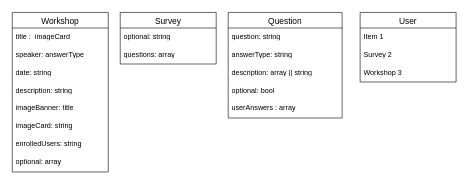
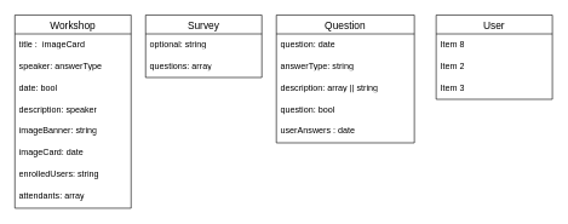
- <mxCell id="15" value="question: string" style="text;strokeColor=none;fillColor=none;spacingLeft=4;spacingRight=4;overflow=hidden;rotatable=0;points=[[0,0.5],[1,0.5]];portConstraint=eastwest;fontSize=12;whiteSpace=wrap;html=1;" vertex="1" parent="14"><mxGeometry y="26" width="190" height="30" as="geometry" /></mxCell>
+ <mxCell id="15" value="question: date" style="text;strokeColor=none;fillColor=none;spacingLeft=4;spacingRight=4;overflow=hidden;rotatable=0;points=[[0,0.5],[1,0.5]];portConstraint=eastwest;fontSize=12;whiteSpace=wrap;html=1;" vertex="1" parent="14"><mxGeometry y="26" width="190" height="30" as="geometry" /></mxCell>
- <mxCell id="21" value="Item 1" style="text;strokeColor=none;fillColor=none;spacingLeft=4;spacingRight=4;overflow=hidden;rotatable=0;points=[[0,0.5],[1,0.5]];portConstraint=eastwest;fontSize=12;whiteSpace=wrap;html=1;" vertex="1" parent="20"><mxGeometry y="26" width="160" height="30" as="geometry" /></mxCell>
+ <mxCell id="21" value="Item 8" style="text;strokeColor=none;fillColor=none;spacingLeft=4;spacingRight=4;overflow=hidden;rotatable=0;points=[[0,0.5],[1,0.5]];portConstraint=eastwest;fontSize=12;whiteSpace=wrap;html=1;" vertex="1" parent="20"><mxGeometry y="26" width="160" height="30" as="geometry" /></mxCell>
- <mxCell id="22" value="Survey 2" style="text;strokeColor=none;fillColor=none;spacingLeft=4;spacingRight=4;overflow=hidden;rotatable=0;points=[[0,0.5],[1,0.5]];portConstraint=eastwest;fontSize=12;whiteSpace=wrap;html=1;" vertex="1" parent="20"><mxGeometry y="56" width="160" height="30" as="geometry" /></mxCell>
+ <mxCell id="22" value="Item 2" style="text;strokeColor=none;fillColor=none;spacingLeft=4;spacingRight=4;overflow=hidden;rotatable=0;points=[[0,0.5],[1,0.5]];portConstraint=eastwest;fontSize=12;whiteSpace=wrap;html=1;" vertex="1" parent="20"><mxGeometry y="56" width="160" height="30" as="geometry" /></mxCell>
- <mxCell id="5" value="date: string" style="text;strokeColor=none;fillColor=none;spacingLeft=4;spacingRight=4;overflow=hidden;rotatable=0;points=[[0,0.5],[1,0.5]];portConstraint=eastwest;fontSize=12;whiteSpace=wrap;html=1;" vertex="1" parent="2"><mxGeometry y="86" width="160" height="30" as="geometry" /></mxCell>
+ <mxCell id="5" value="date: bool" style="text;strokeColor=none;fillColor=none;spacingLeft=4;spacingRight=4;overflow=hidden;rotatable=0;points=[[0,0.5],[1,0.5]];portConstraint=eastwest;fontSize=12;whiteSpace=wrap;html=1;" vertex="1" parent="2"><mxGeometry y="86" width="160" height="30" as="geometry" /></mxCell>
- <mxCell id="23" value="Workshop 3" style="text;strokeColor=none;fillColor=none;spacingLeft=4;spacingRight=4;overflow=hidden;rotatable=0;points=[[0,0.5],[1,0.5]];portConstraint=eastwest;fontSize=12;whiteSpace=wrap;html=1;" vertex="1" parent="20"><mxGeometry y="86" width="160" height="30" as="geometry" /></mxCell>
+ <mxCell id="23" value="Item 3" style="text;strokeColor=none;fillColor=none;spacingLeft=4;spacingRight=4;overflow=hidden;rotatable=0;points=[[0,0.5],[1,0.5]];portConstraint=eastwest;fontSize=12;whiteSpace=wrap;html=1;" vertex="1" parent="20"><mxGeometry y="86" width="160" height="30" as="geometry" /></mxCell>
- <mxCell id="6" value="description: string" style="text;strokeColor=none;fillColor=none;spacingLeft=4;spacingRight=4;overflow=hidden;rotatable=0;points=[[0,0.5],[1,0.5]];portConstraint=eastwest;fontSize=12;whiteSpace=wrap;html=1;" vertex="1" parent="2"><mxGeometry y="116" width="160" height="30" as="geometry" /></mxCell>
+ <mxCell id="6" value="description: speaker" style="text;strokeColor=none;fillColor=none;spacingLeft=4;spacingRight=4;overflow=hidden;rotatable=0;points=[[0,0.5],[1,0.5]];portConstraint=eastwest;fontSize=12;whiteSpace=wrap;html=1;" vertex="1" parent="2"><mxGeometry y="116" width="160" height="30" as="geometry" /></mxCell>
- <mxCell id="18" value="optional: bool" style="text;strokeColor=none;fillColor=none;spacingLeft=4;spacingRight=4;overflow=hidden;rotatable=0;points=[[0,0.5],[1,0.5]];portConstraint=eastwest;fontSize=12;whiteSpace=wrap;html=1;" vertex="1" parent="14"><mxGeometry y="116" width="190" height="30" as="geometry" /></mxCell>
+ <mxCell id="18" value="question: bool" style="text;strokeColor=none;fillColor=none;spacingLeft=4;spacingRight=4;overflow=hidden;rotatable=0;points=[[0,0.5],[1,0.5]];portConstraint=eastwest;fontSize=12;whiteSpace=wrap;html=1;" vertex="1" parent="14"><mxGeometry y="116" width="190" height="30" as="geometry" /></mxCell>
- <mxCell id="7" value="imageBanner: title" style="text;strokeColor=none;fillColor=none;spacingLeft=4;spacingRight=4;overflow=hidden;rotatable=0;points=[[0,0.5],[1,0.5]];portConstraint=eastwest;fontSize=12;whiteSpace=wrap;html=1;" vertex="1" parent="2"><mxGeometry y="146" width="160" height="30" as="geometry" /></mxCell>
+ <mxCell id="7" value="imageBanner: string" style="text;strokeColor=none;fillColor=none;spacingLeft=4;spacingRight=4;overflow=hidden;rotatable=0;points=[[0,0.5],[1,0.5]];portConstraint=eastwest;fontSize=12;whiteSpace=wrap;html=1;" vertex="1" parent="2"><mxGeometry y="146" width="160" height="30" as="geometry" /></mxCell>
- <mxCell id="19" value="userAnswers : array" style="text;strokeColor=none;fillColor=none;spacingLeft=4;spacingRight=4;overflow=hidden;rotatable=0;points=[[0,0.5],[1,0.5]];portConstraint=eastwest;fontSize=12;whiteSpace=wrap;html=1;" vertex="1" parent="14"><mxGeometry y="146" width="190" height="30" as="geometry" /></mxCell>
+ <mxCell id="19" value="userAnswers : date" style="text;strokeColor=none;fillColor=none;spacingLeft=4;spacingRight=4;overflow=hidden;rotatable=0;points=[[0,0.5],[1,0.5]];portConstraint=eastwest;fontSize=12;whiteSpace=wrap;html=1;" vertex="1" parent="14"><mxGeometry y="146" width="190" height="30" as="geometry" /></mxCell>
- <mxCell id="8" value="imageCard: string" style="text;strokeColor=none;fillColor=none;spacingLeft=4;spacingRight=4;overflow=hidden;rotatable=0;points=[[0,0.5],[1,0.5]];portConstraint=eastwest;fontSize=12;whiteSpace=wrap;html=1;" vertex="1" parent="2"><mxGeometry y="176" width="160" height="30" as="geometry" /></mxCell>
+ <mxCell id="8" value="imageCard: date" style="text;strokeColor=none;fillColor=none;spacingLeft=4;spacingRight=4;overflow=hidden;rotatable=0;points=[[0,0.5],[1,0.5]];portConstraint=eastwest;fontSize=12;whiteSpace=wrap;html=1;" vertex="1" parent="2"><mxGeometry y="176" width="160" height="30" as="geometry" /></mxCell>
- <mxCell id="10" value="optional: array" style="text;strokeColor=none;fillColor=none;spacingLeft=4;spacingRight=4;overflow=hidden;rotatable=0;points=[[0,0.5],[1,0.5]];portConstraint=eastwest;fontSize=12;whiteSpace=wrap;html=1;" vertex="1" parent="2"><mxGeometry y="236" width="160" height="30" as="geometry" /></mxCell>
+ <mxCell id="10" value="attendants: array" style="text;strokeColor=none;fillColor=none;spacingLeft=4;spacingRight=4;overflow=hidden;rotatable=0;points=[[0,0.5],[1,0.5]];portConstraint=eastwest;fontSize=12;whiteSpace=wrap;html=1;" vertex="1" parent="2"><mxGeometry y="236" width="160" height="30" as="geometry" /></mxCell>
